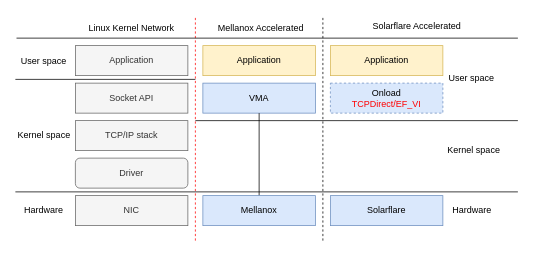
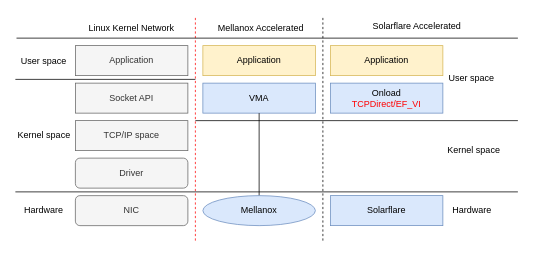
- <mxCell id="15" value="Onload&lt;br&gt;&lt;font color=&quot;#ff0000&quot;&gt;TCPDirect/EF_VI&lt;/font&gt;" style="rounded=0;whiteSpace=wrap;html=1;fillColor=#dae8fc;strokeColor=#6c8ebf;dashed=1;" parent="13" vertex="1"><mxGeometry y="50" width="150" height="40" as="geometry" /></mxCell>
+ <mxCell id="15" value="Onload&lt;br&gt;&lt;font color=&quot;#ff0000&quot;&gt;TCPDirect/EF_VI&lt;/font&gt;" style="rounded=0;whiteSpace=wrap;html=1;fillColor=#dae8fc;strokeColor=#6c8ebf;" parent="13" vertex="1"><mxGeometry y="50" width="150" height="40" as="geometry" /></mxCell>
- <mxCell id="5" value="TCP/IP stack" style="rounded=0;whiteSpace=wrap;html=1;fillColor=#f5f5f5;strokeColor=#666666;fontColor=#333333;" parent="2" vertex="1"><mxGeometry y="100" width="150" height="40" as="geometry" /></mxCell>
+ <mxCell id="5" value="TCP/IP space" style="rounded=0;whiteSpace=wrap;html=1;fillColor=#f5f5f5;strokeColor=#666666;fontColor=#333333;" parent="2" vertex="1"><mxGeometry y="100" width="150" height="40" as="geometry" /></mxCell>
- <mxCell id="7" value="NIC" style="rounded=0;whiteSpace=wrap;html=1;fillColor=#f5f5f5;strokeColor=#666666;fontColor=#333333;" parent="2" vertex="1"><mxGeometry y="200" width="150" height="40" as="geometry" /></mxCell>
+ <mxCell id="7" value="NIC" style="whiteSpace=wrap;html=1;fillColor=#f5f5f5;strokeColor=#666666;fontColor=#333333;rounded=1;" parent="2" vertex="1"><mxGeometry y="200" width="150" height="40" as="geometry" /></mxCell>
- <mxCell id="12" value="Mellanox" style="rounded=0;whiteSpace=wrap;html=1;fillColor=#dae8fc;strokeColor=#6c8ebf;" parent="8" vertex="1"><mxGeometry y="200" width="150" height="40" as="geometry" /></mxCell>
+ <mxCell id="12" value="Mellanox" style="ellipse;whiteSpace=wrap;html=1;fillColor=#dae8fc;strokeColor=#6c8ebf;" parent="8" vertex="1"><mxGeometry y="200" width="150" height="40" as="geometry" /></mxCell>
